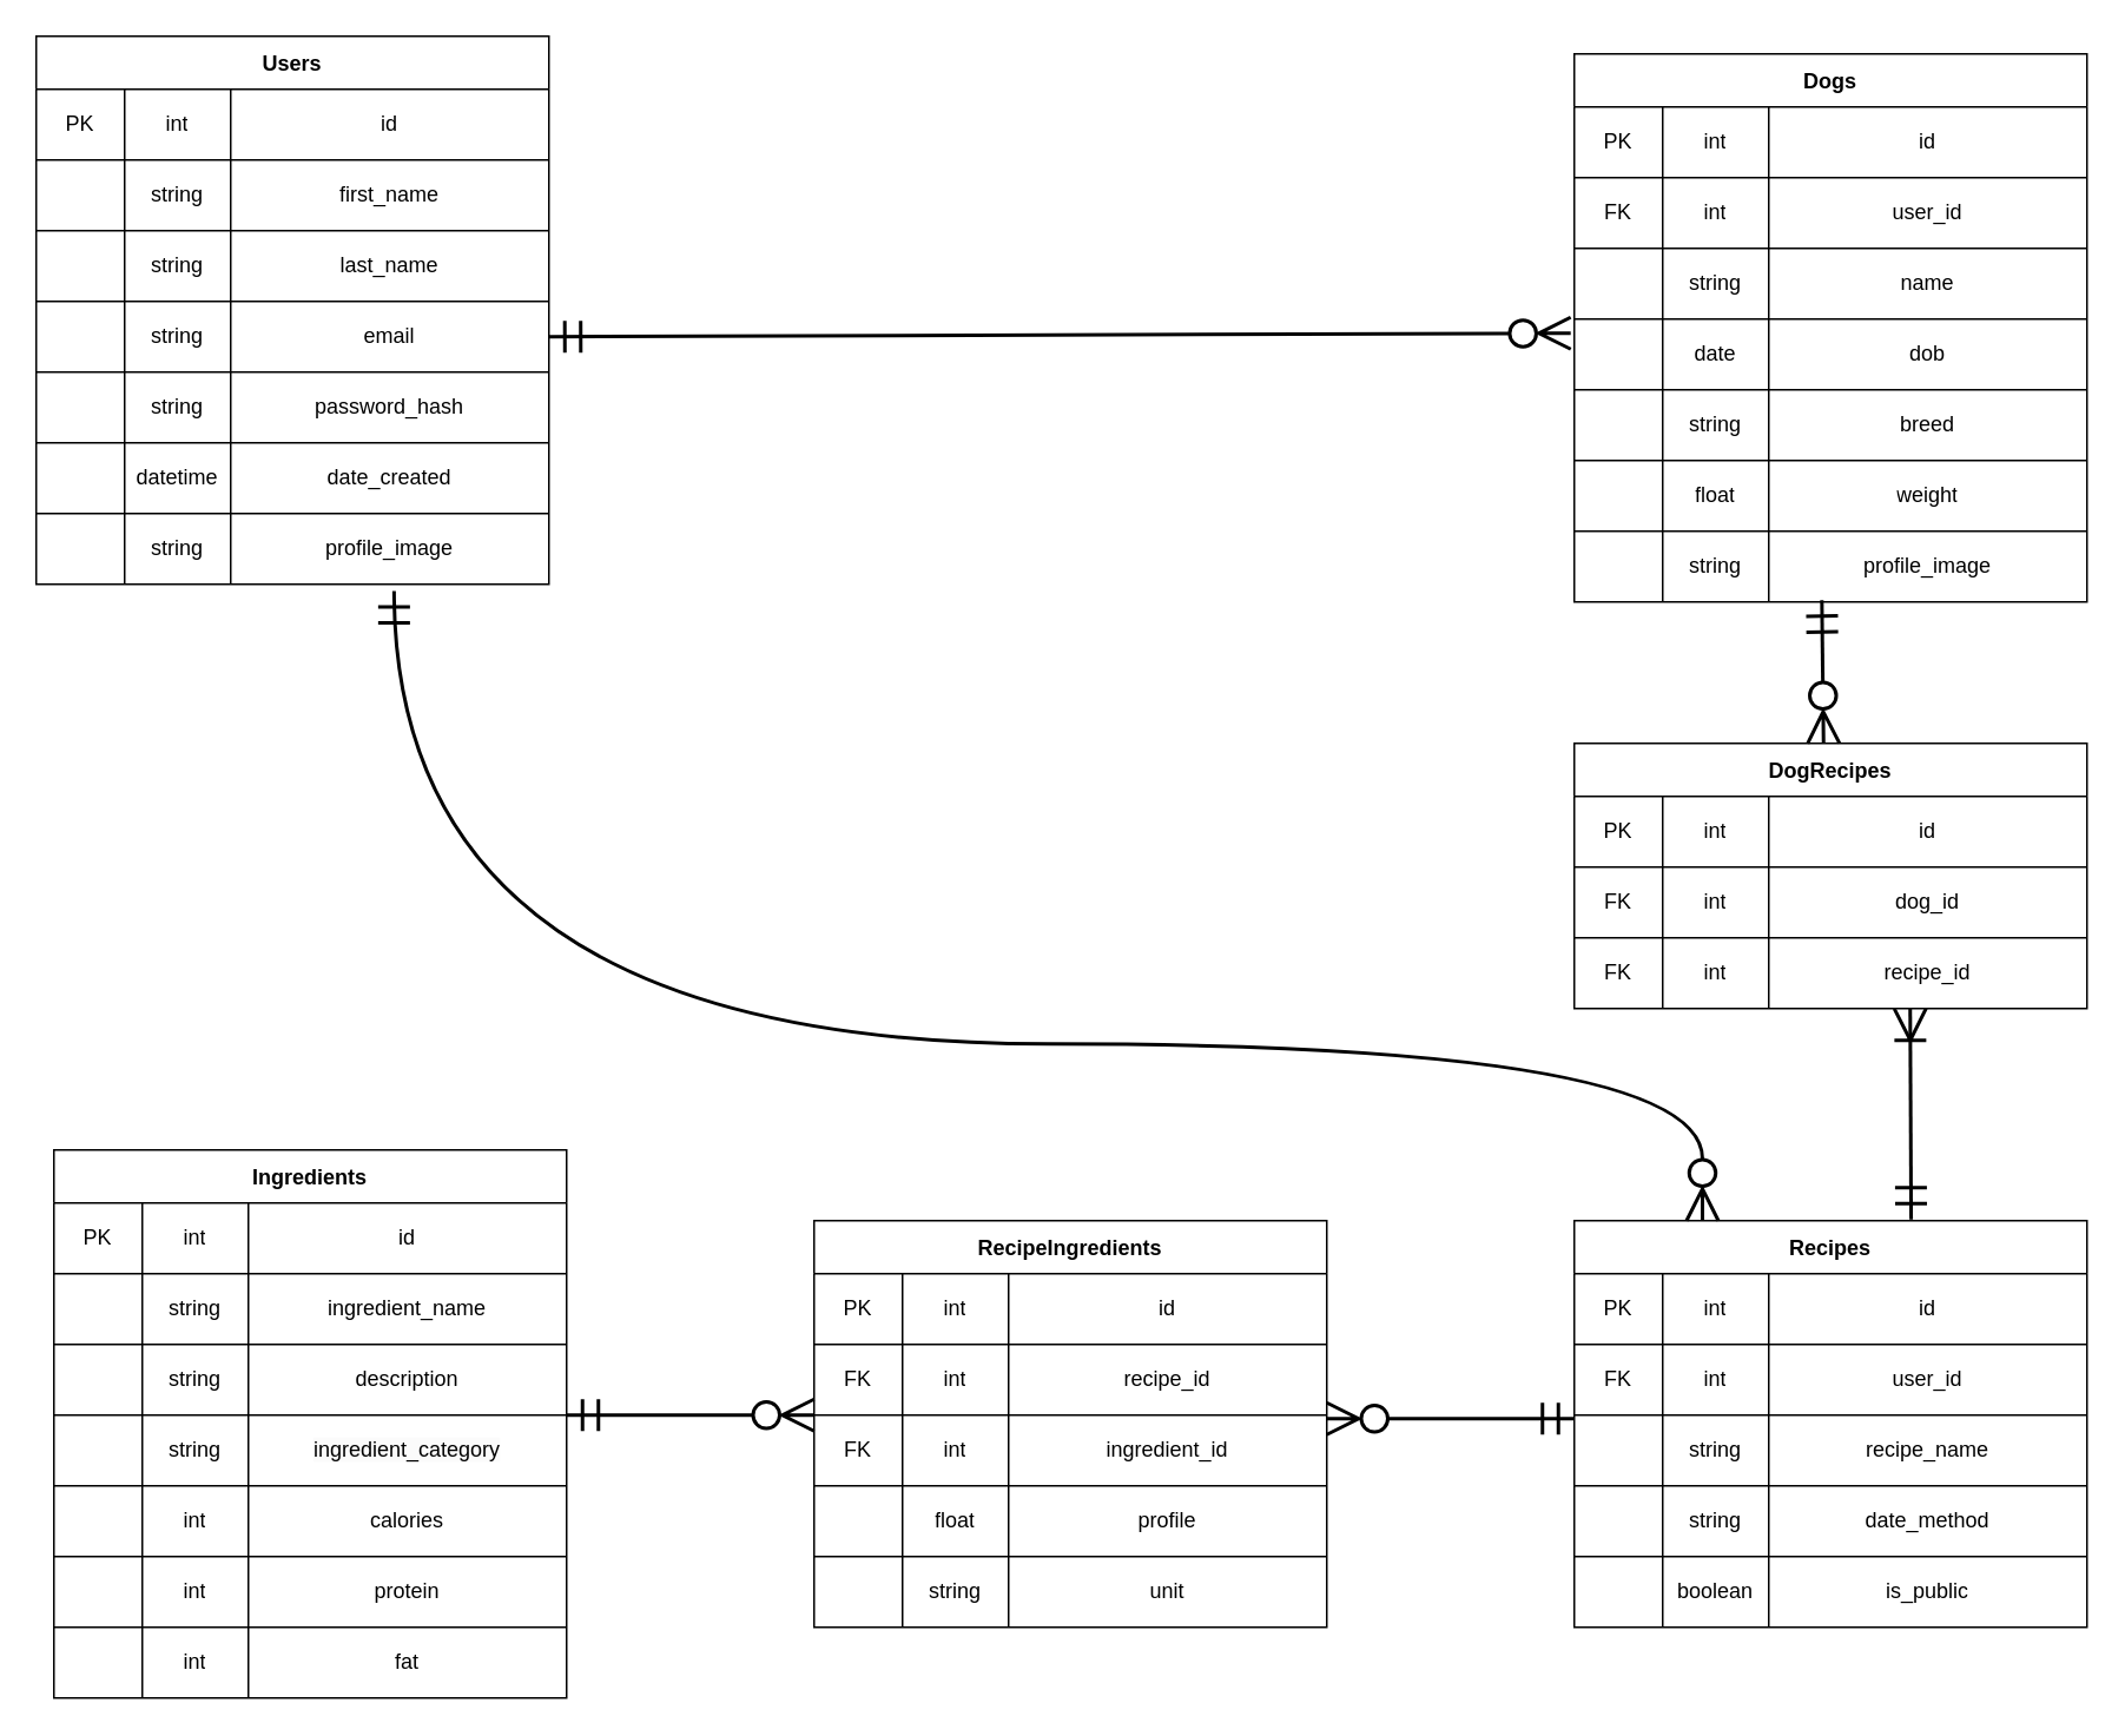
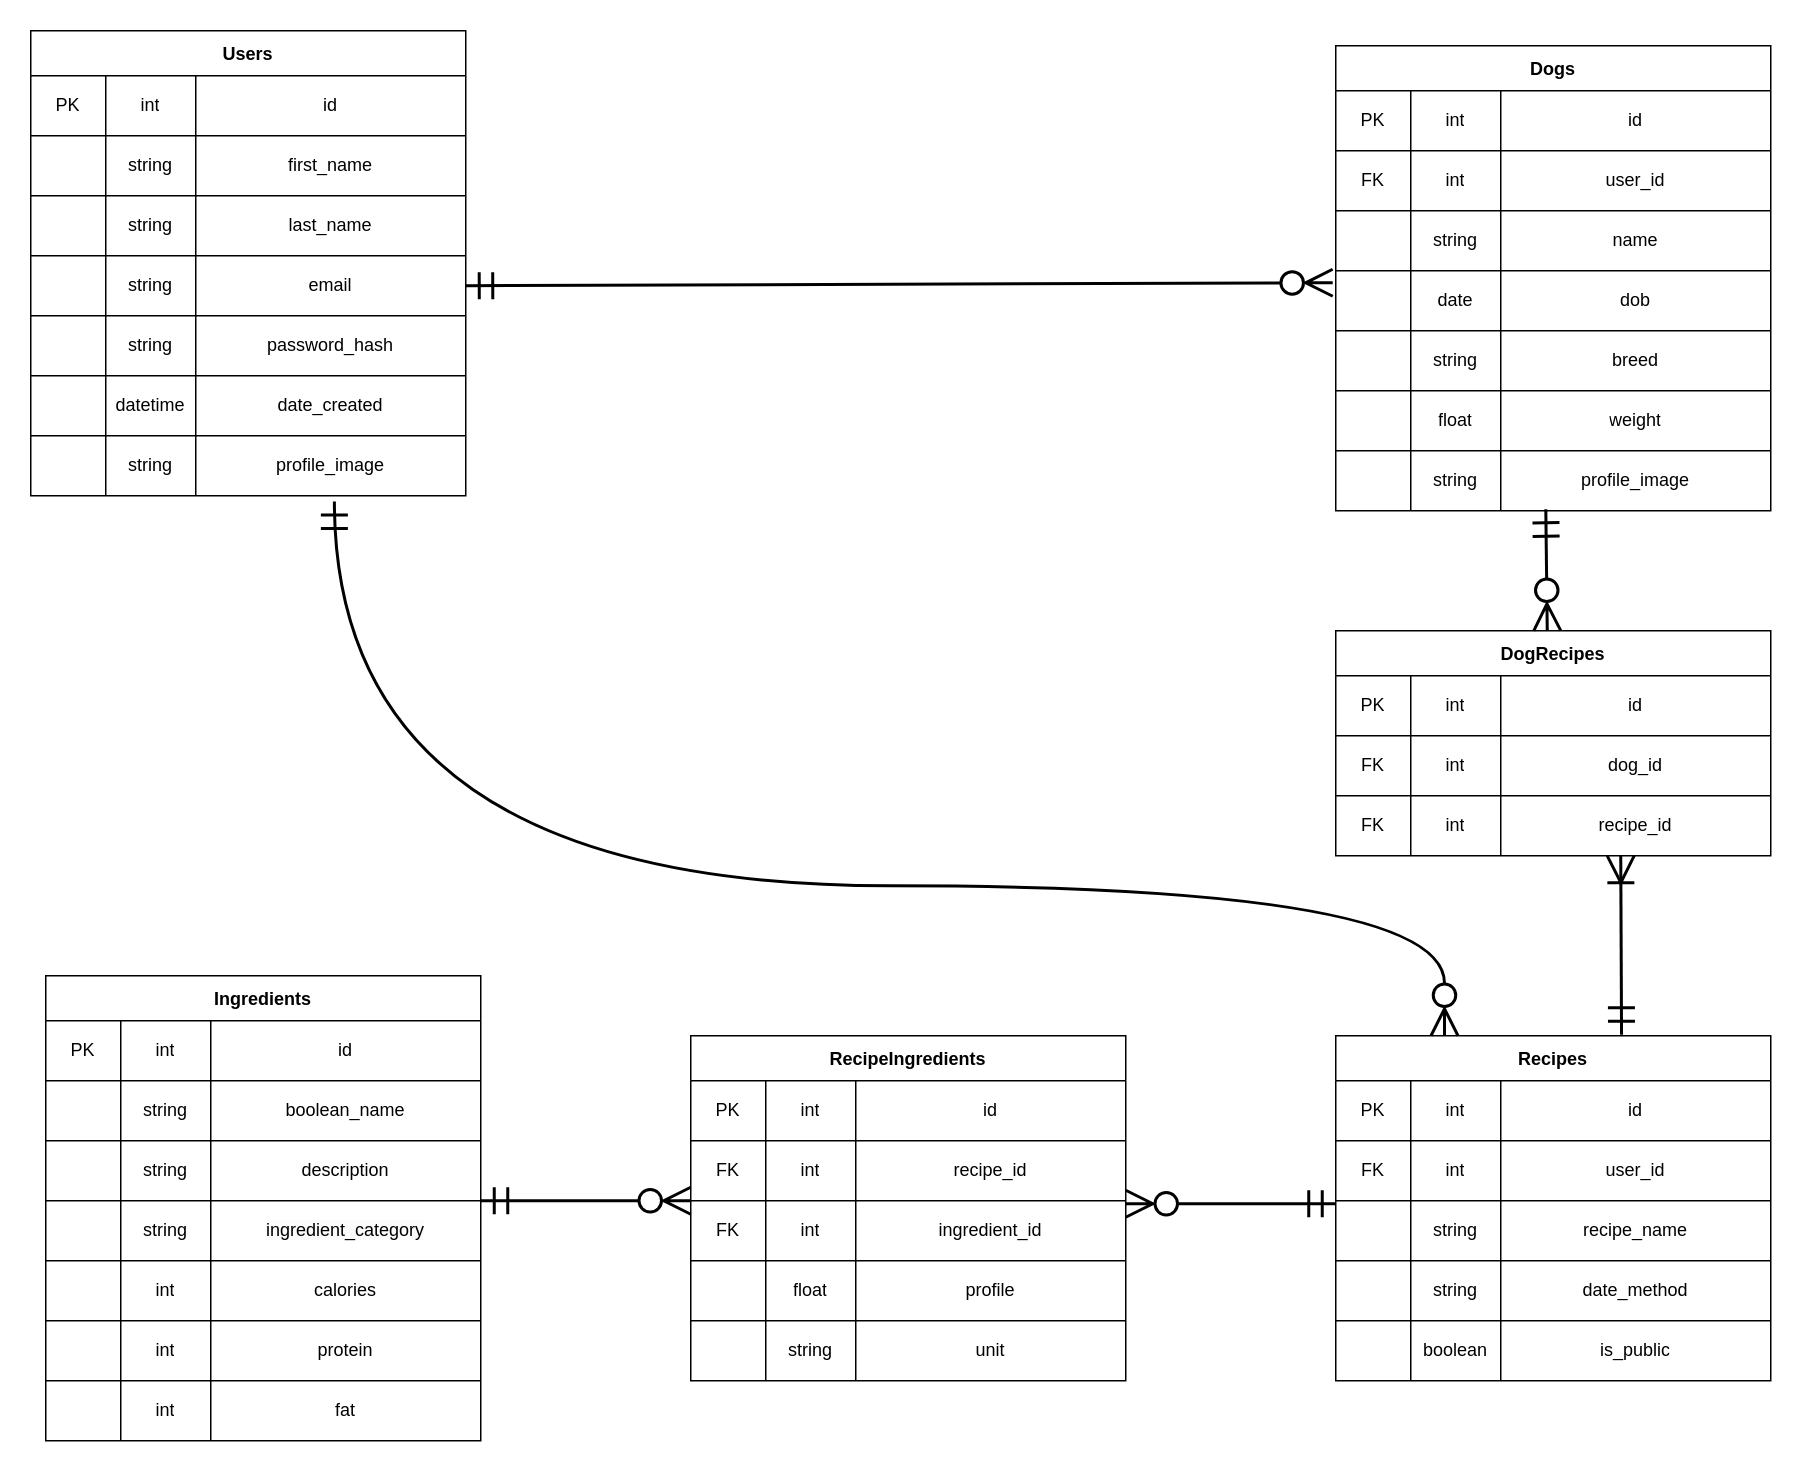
- <mxCell id="102" value="ingredient_name" style="shape=partialRectangle;html=1;whiteSpace=wrap;connectable=0;fillColor=none;top=0;left=0;bottom=0;right=0;overflow=hidden;" vertex="1" parent="99"><mxGeometry x="110" width="180" height="40" as="geometry"><mxRectangle width="180" height="40" as="alternateBounds" /></mxGeometry></mxCell>
+ <mxCell id="102" value="boolean_name" style="shape=partialRectangle;html=1;whiteSpace=wrap;connectable=0;fillColor=none;top=0;left=0;bottom=0;right=0;overflow=hidden;" vertex="1" parent="99"><mxGeometry x="110" width="180" height="40" as="geometry"><mxRectangle width="180" height="40" as="alternateBounds" /></mxGeometry></mxCell>
